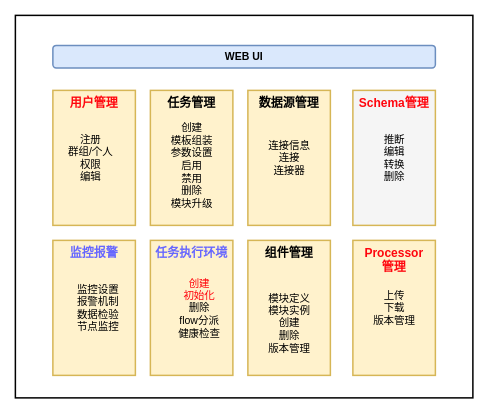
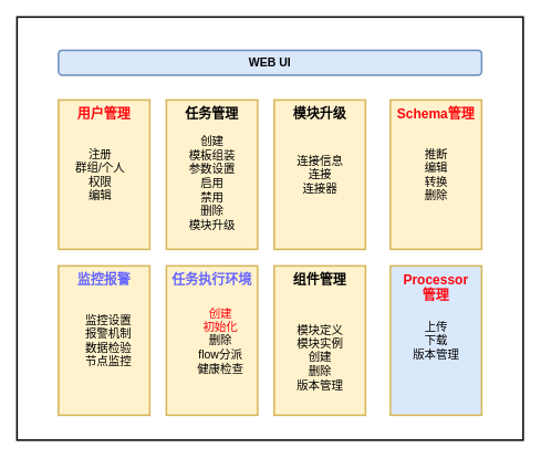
- <mxCell id="6" value="&lt;span style=&quot;font-size: 16px&quot;&gt;&lt;b&gt;数据源管理&lt;/b&gt;&lt;/span&gt;" style="rounded=0;whiteSpace=wrap;html=1;strokeWidth=2;fillColor=#fff2cc;strokeColor=#d6b656;verticalAlign=top;fontSize=14;" parent="1" vertex="1"><mxGeometry x="330" y="120" width="110" height="180" as="geometry" /></mxCell>
+ <mxCell id="6" value="&lt;span style=&quot;font-size: 16px&quot;&gt;&lt;b&gt;模块升级&lt;/b&gt;&lt;/span&gt;" style="rounded=0;whiteSpace=wrap;html=1;strokeWidth=2;fillColor=#fff2cc;strokeColor=#d6b656;verticalAlign=top;fontSize=14;" parent="1" vertex="1"><mxGeometry x="330" y="120" width="110" height="180" as="geometry" /></mxCell>
- <mxCell id="9" value="&lt;span style=&quot;font-size: 16px&quot;&gt;&lt;b&gt;&lt;font color=&quot;#ff050d&quot;&gt;Schema管理&lt;/font&gt;&lt;/b&gt;&lt;/span&gt;" style="rounded=0;whiteSpace=wrap;html=1;strokeWidth=2;fillColor=#f5f5f5;strokeColor=#d6b656;verticalAlign=top;fontSize=14;" parent="1" vertex="1"><mxGeometry x="470" y="120" width="110" height="180" as="geometry" /></mxCell>
+ <mxCell id="9" value="&lt;span style=&quot;font-size: 16px&quot;&gt;&lt;b&gt;&lt;font color=&quot;#ff050d&quot;&gt;Schema管理&lt;/font&gt;&lt;/b&gt;&lt;/span&gt;" style="rounded=0;whiteSpace=wrap;html=1;strokeWidth=2;fillColor=#fff2cc;strokeColor=#d6b656;verticalAlign=top;fontSize=14;" parent="1" vertex="1"><mxGeometry x="470" y="120" width="110" height="180" as="geometry" /></mxCell>
- <mxCell id="15" value="&lt;span style=&quot;font-size: 16px&quot;&gt;&lt;b&gt;&lt;font color=&quot;#ff050d&quot;&gt;Processor&lt;br&gt;管理&lt;/font&gt;&lt;br&gt;&lt;/b&gt;&lt;/span&gt;" style="rounded=0;whiteSpace=wrap;html=1;strokeWidth=2;fillColor=#fff2cc;strokeColor=#d6b656;verticalAlign=top;fontSize=14;" parent="1" vertex="1"><mxGeometry x="470" y="320" width="110" height="180" as="geometry" /></mxCell>
+ <mxCell id="15" value="&lt;span style=&quot;font-size: 16px&quot;&gt;&lt;b&gt;&lt;font color=&quot;#ff050d&quot;&gt;Processor&lt;br&gt;管理&lt;/font&gt;&lt;br&gt;&lt;/b&gt;&lt;/span&gt;" style="rounded=0;whiteSpace=wrap;html=1;strokeWidth=2;fillColor=#dae8fc;strokeColor=#d6b656;verticalAlign=top;fontSize=14;" parent="1" vertex="1"><mxGeometry x="470" y="320" width="110" height="180" as="geometry" /></mxCell>
